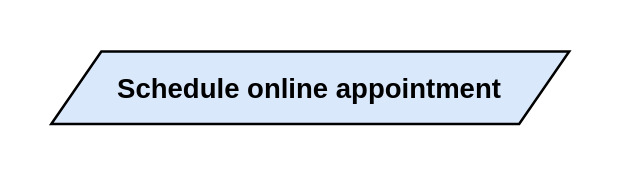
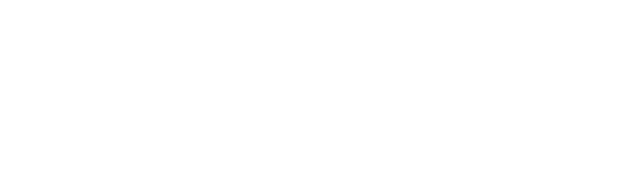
- <mxCell id="2" value="&lt;b&gt;Schedule online appointment&lt;/b&gt;" style="shape=parallelogram;perimeter=parallelogramPerimeter;whiteSpace=wrap;html=1;fixedSize=1;fillColor=#dae8fc;strokeColor=#000000;fontFamily=Helvetica;fontSize=11;fontColor=default;labelBackgroundColor=none;" vertex="1" parent="1"><mxGeometry x="20" y="20" width="207" height="29" as="geometry" /></mxCell>
